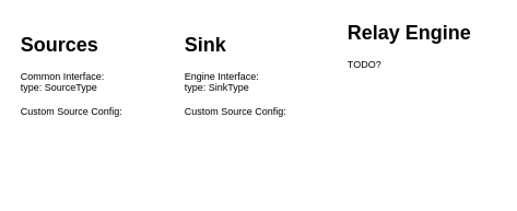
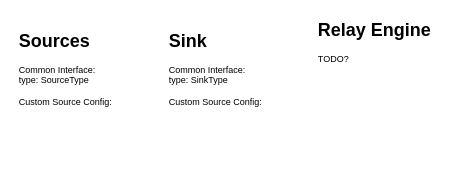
- <mxCell id="3" value="&lt;h1&gt;&lt;span style=&quot;background-color: initial;&quot;&gt;Sink&lt;/span&gt;&lt;/h1&gt;&lt;div&gt;Engine Interface:&lt;/div&gt;&lt;div&gt;type: Sink&lt;span style=&quot;background-color: initial;&quot;&gt;Type&lt;/span&gt;&lt;/div&gt;&lt;div&gt;&lt;br&gt;&lt;/div&gt;&lt;div&gt;&lt;span style=&quot;background-color: initial;&quot;&gt;Custom Source Config:&lt;/span&gt;&lt;/div&gt;&lt;div&gt;&lt;span style=&quot;background-color: initial;&quot;&gt;&lt;br&gt;&lt;/span&gt;&lt;/div&gt;" style="text;html=1;strokeColor=none;fillColor=none;spacing=5;spacingTop=-20;whiteSpace=wrap;overflow=hidden;rounded=0;fontColor=#000000;" vertex="1" parent="1"><mxGeometry x="220" y="35" width="190" height="200" as="geometry" /></mxCell>
+ <mxCell id="3" value="&lt;h1&gt;&lt;span style=&quot;background-color: initial;&quot;&gt;Sink&lt;/span&gt;&lt;/h1&gt;&lt;div&gt;Common Interface:&lt;/div&gt;&lt;div&gt;type: Sink&lt;span style=&quot;background-color: initial;&quot;&gt;Type&lt;/span&gt;&lt;/div&gt;&lt;div&gt;&lt;br&gt;&lt;/div&gt;&lt;div&gt;&lt;span style=&quot;background-color: initial;&quot;&gt;Custom Source Config:&lt;/span&gt;&lt;/div&gt;&lt;div&gt;&lt;span style=&quot;background-color: initial;&quot;&gt;&lt;br&gt;&lt;/span&gt;&lt;/div&gt;" style="text;html=1;strokeColor=none;fillColor=none;spacing=5;spacingTop=-20;whiteSpace=wrap;overflow=hidden;rounded=0;fontColor=#000000;" vertex="1" parent="1"><mxGeometry x="220" y="35" width="190" height="200" as="geometry" /></mxCell>
